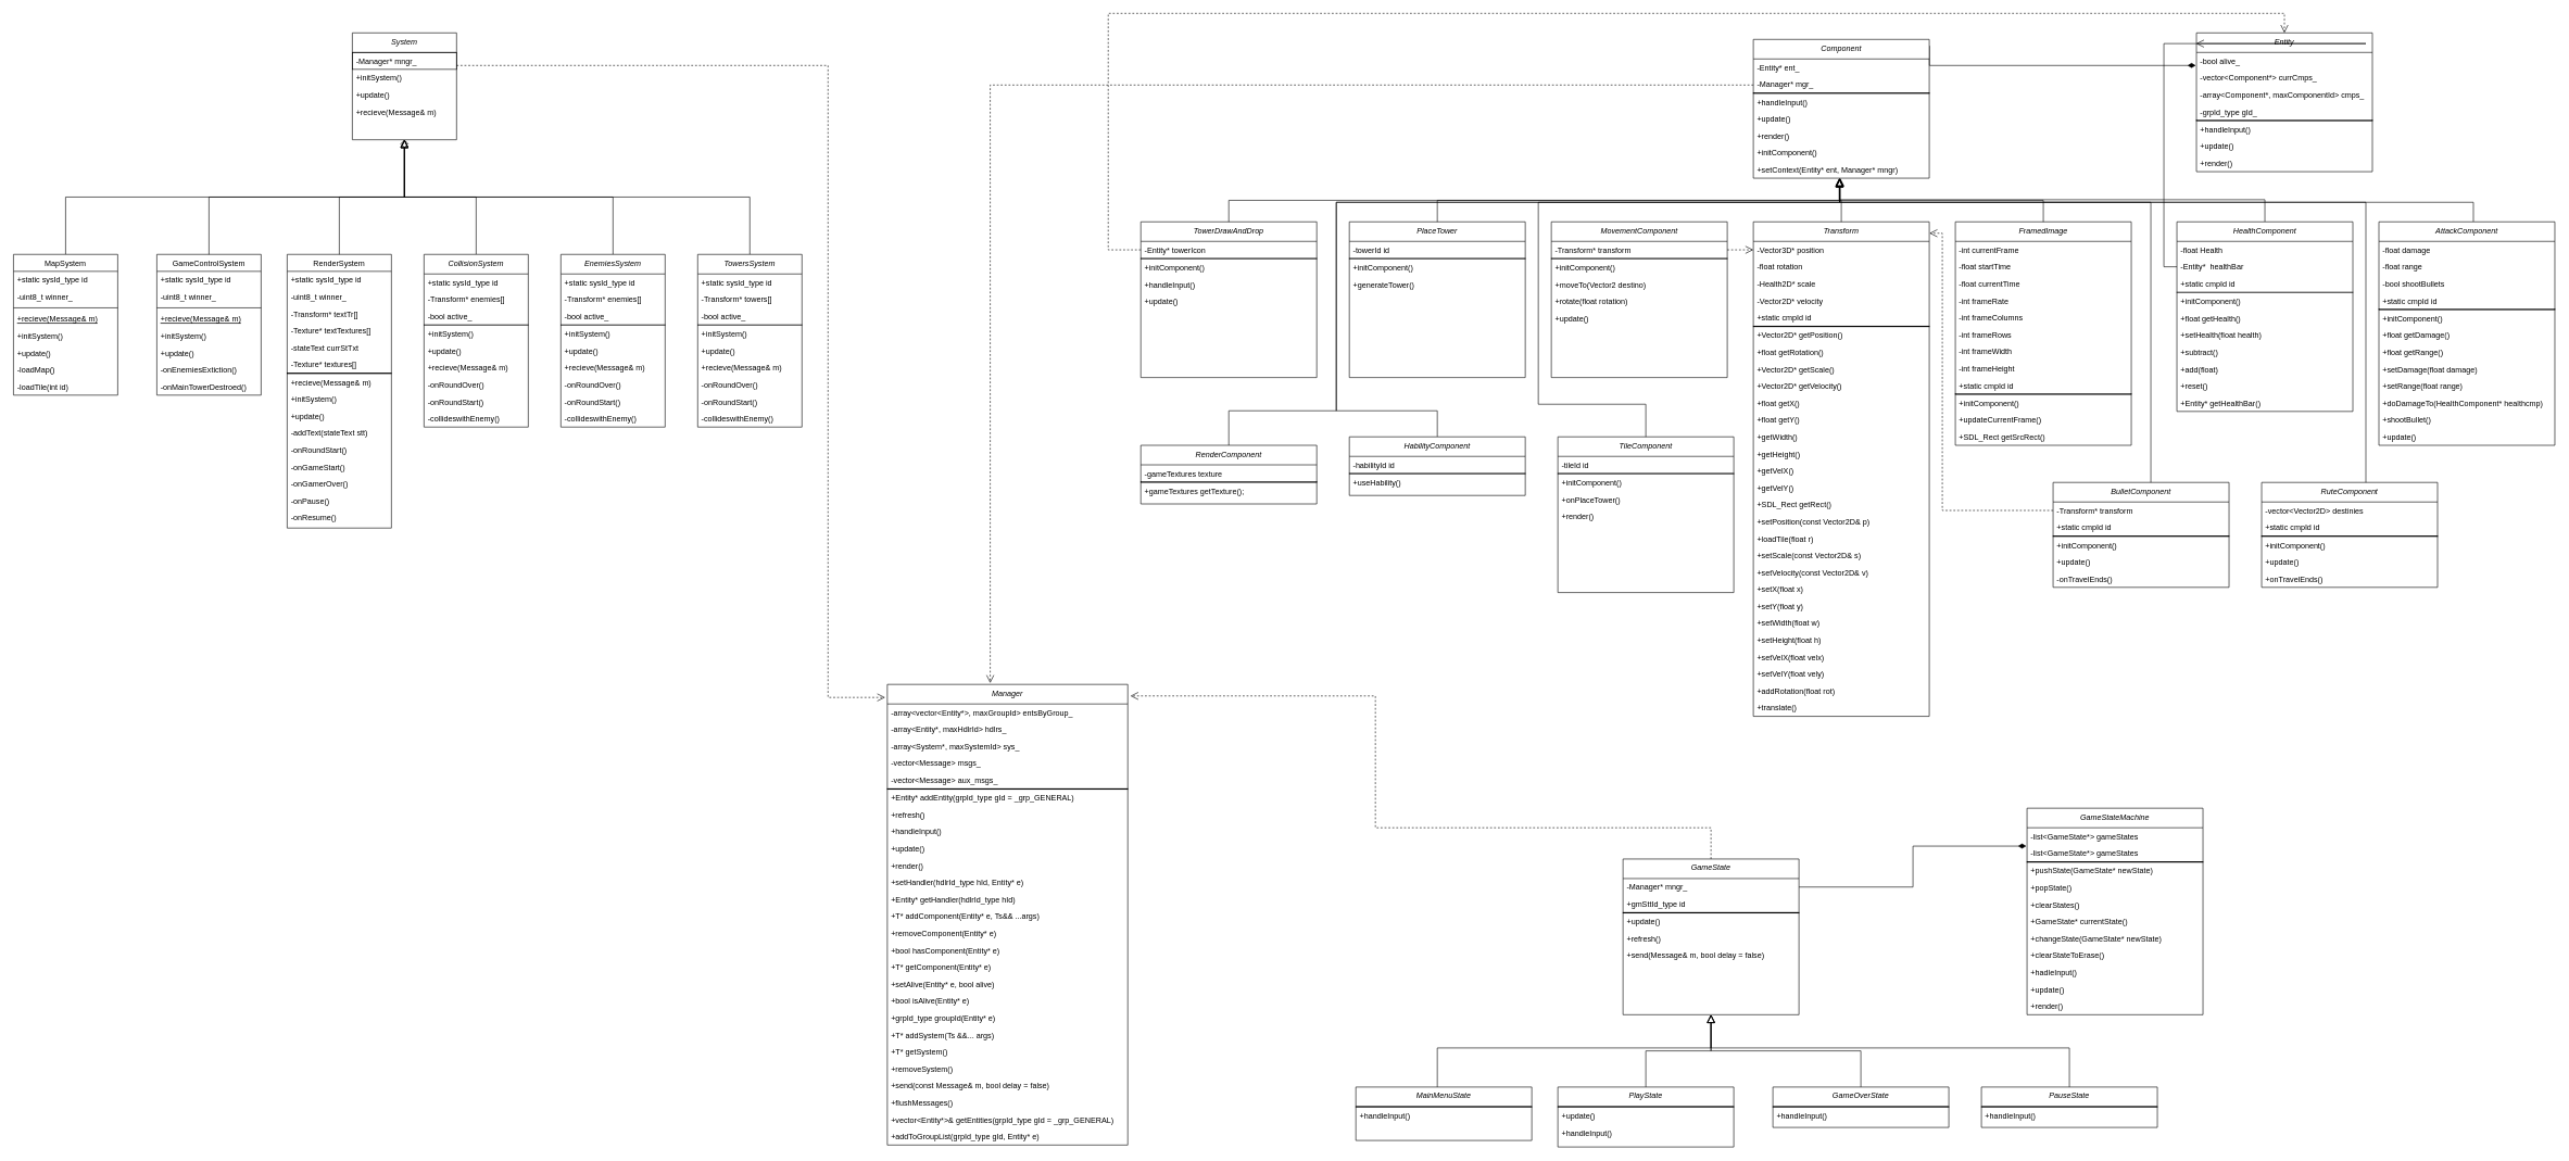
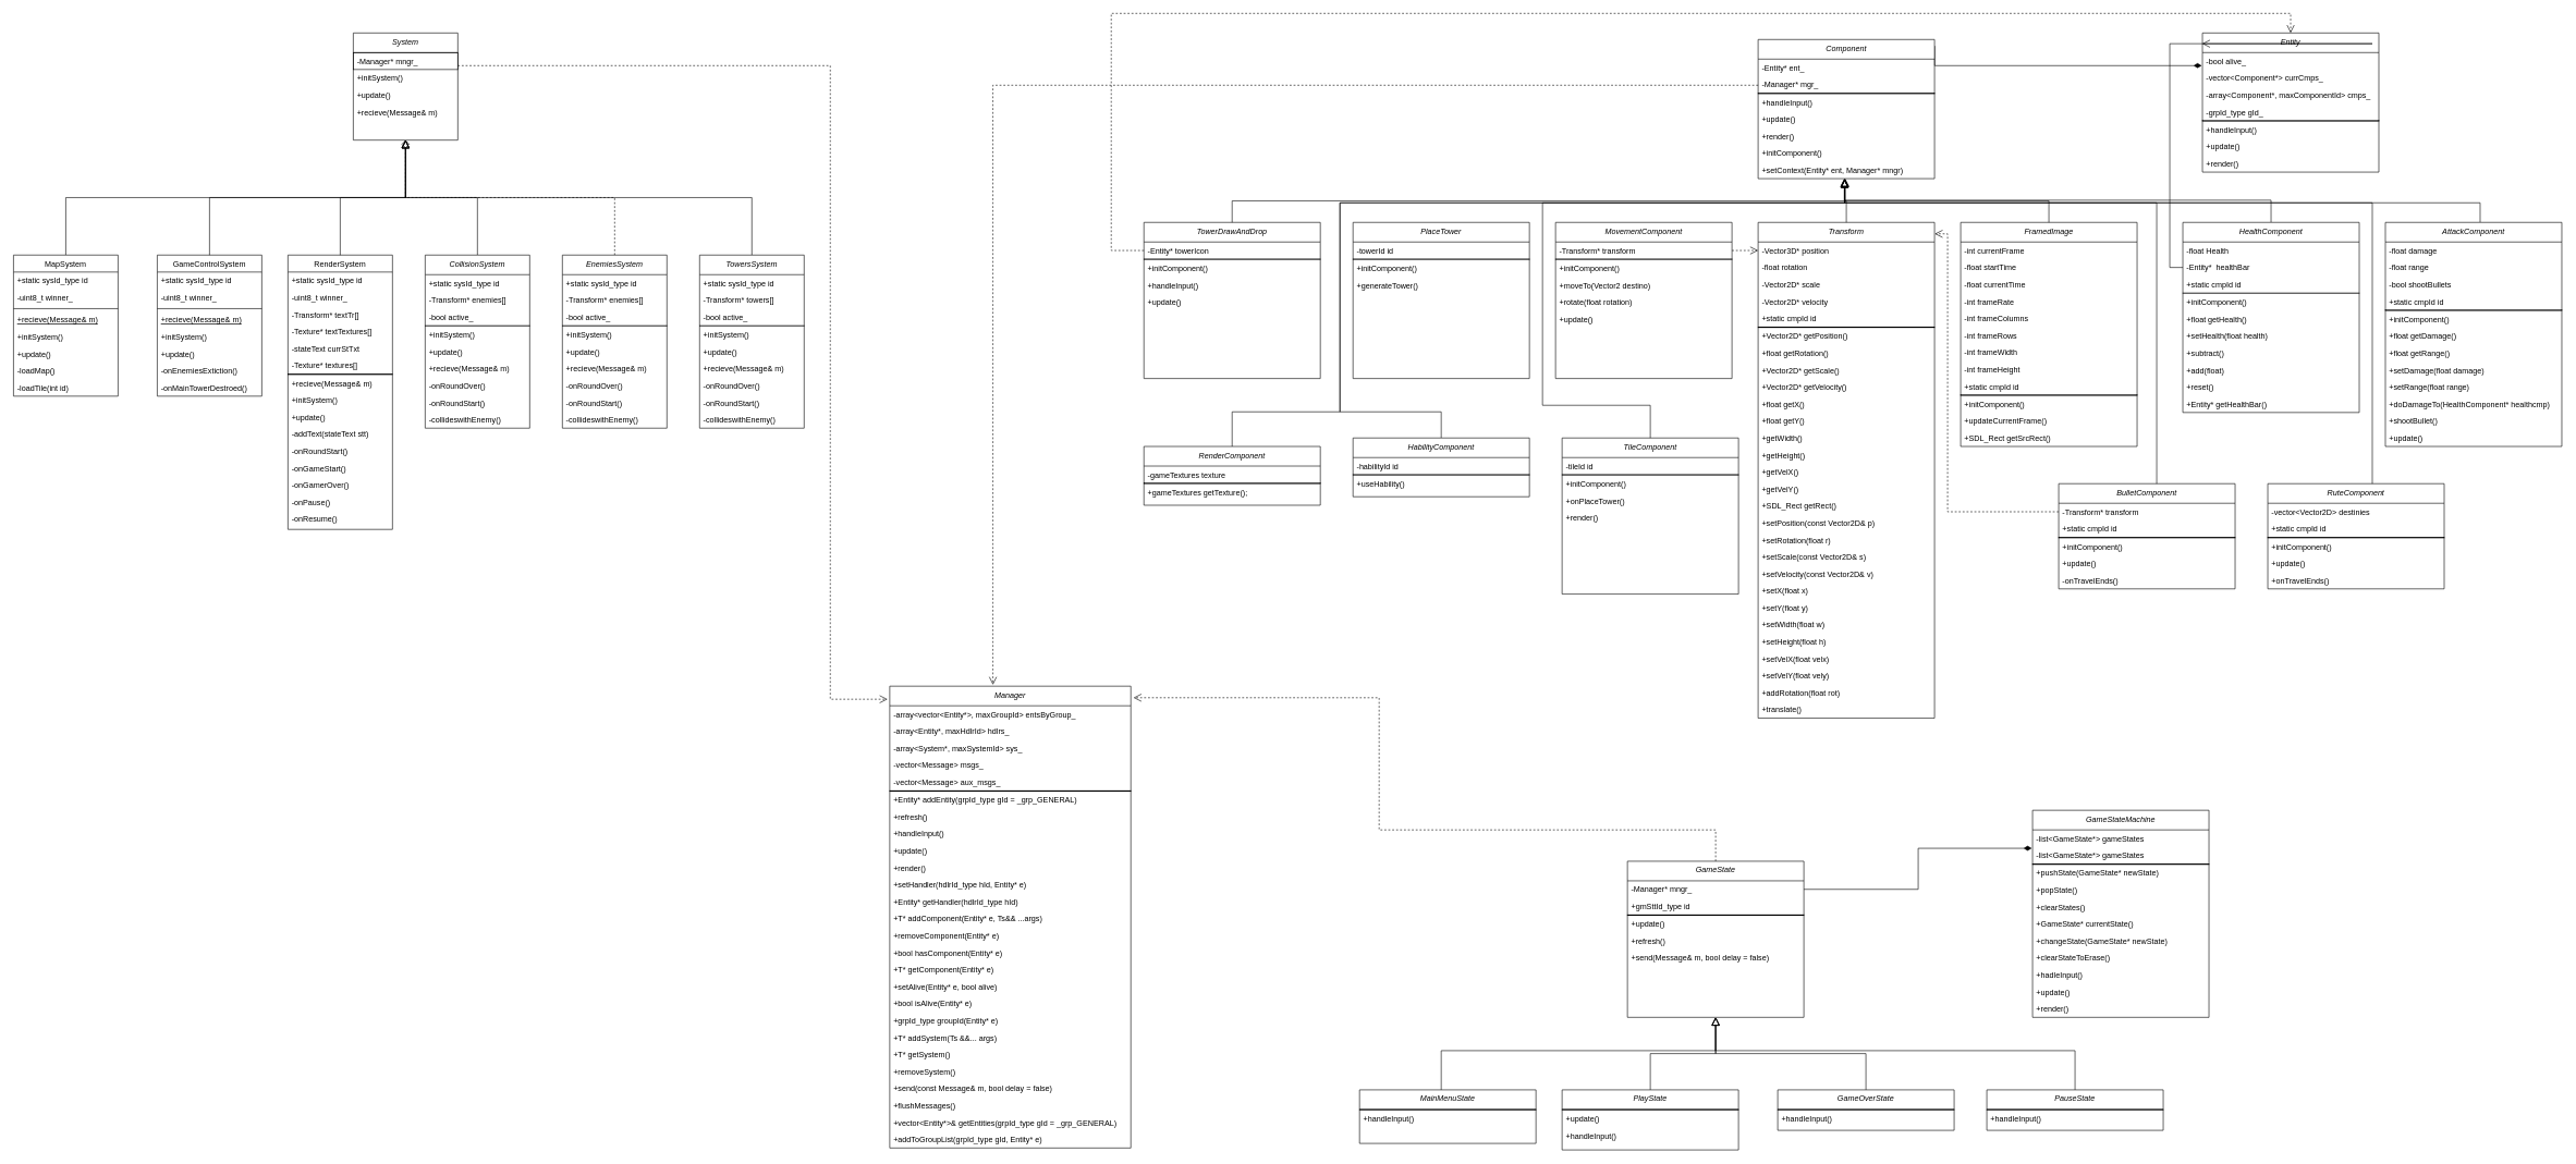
- <mxCell id="188" style="edgeStyle=elbowEdgeStyle;rounded=0;orthogonalLoop=1;jettySize=auto;html=1;exitX=0.5;exitY=0;exitDx=0;exitDy=0;endArrow=block;endFill=0;endSize=10;entryX=0.489;entryY=1.05;entryDx=0;entryDy=0;entryPerimeter=0;elbow=vertical;" parent="1" source="98" target="91" edge="1"><mxGeometry relative="1" as="geometry"><mxPoint x="1895" y="350" as="sourcePoint" /><mxPoint x="2830" y="280" as="targetPoint" /></mxGeometry></mxCell>
- <mxCell id="48" value="&lt;br&gt;" style="edgeStyle=elbowEdgeStyle;rounded=0;orthogonalLoop=1;jettySize=auto;html=1;fontSize=11;endSize=10;endArrow=block;endFill=0;elbow=vertical;entryX=0.5;entryY=1;entryDx=0;entryDy=0;" parent="1" source="49" target="3" edge="1"><mxGeometry relative="1" as="geometry"><mxPoint x="710" y="240" as="targetPoint" /><Array as="points" /></mxGeometry></mxCell>
+ <mxCell id="48" value="&lt;br&gt;" style="edgeStyle=elbowEdgeStyle;rounded=0;orthogonalLoop=1;jettySize=auto;html=1;fontSize=11;endSize=10;endArrow=block;endFill=0;elbow=vertical;entryX=0.5;entryY=1;entryDx=0;entryDy=0;dashed=1;" parent="1" source="49" target="3" edge="1"><mxGeometry relative="1" as="geometry"><mxPoint x="710" y="240" as="targetPoint" /><Array as="points" /></mxGeometry></mxCell>
- <mxCell id="113" value="-Health2D* scale" style="text;align=left;verticalAlign=top;spacingLeft=4;spacingRight=4;overflow=hidden;rotatable=0;points=[[0,0.5],[1,0.5]];portConstraint=eastwest;container=0;strokeColor=none;" parent="110" vertex="1"><mxGeometry y="82" width="270" height="26" as="geometry" /></mxCell>
+ <mxCell id="113" value="-Vector2D* scale" style="text;align=left;verticalAlign=top;spacingLeft=4;spacingRight=4;overflow=hidden;rotatable=0;points=[[0,0.5],[1,0.5]];portConstraint=eastwest;container=0;strokeColor=none;" parent="110" vertex="1"><mxGeometry y="82" width="270" height="26" as="geometry" /></mxCell>
- <mxCell id="129" value="+loadTile(float r)" style="text;align=left;verticalAlign=top;spacingLeft=4;spacingRight=4;overflow=hidden;rotatable=0;points=[[0,0.5],[1,0.5]];portConstraint=eastwest;" parent="110" vertex="1"><mxGeometry y="473" width="270" height="26" as="geometry" /></mxCell>
+ <mxCell id="129" value="+setRotation(float r)" style="text;align=left;verticalAlign=top;spacingLeft=4;spacingRight=4;overflow=hidden;rotatable=0;points=[[0,0.5],[1,0.5]];portConstraint=eastwest;" parent="110" vertex="1"><mxGeometry y="473" width="270" height="26" as="geometry" /></mxCell>
